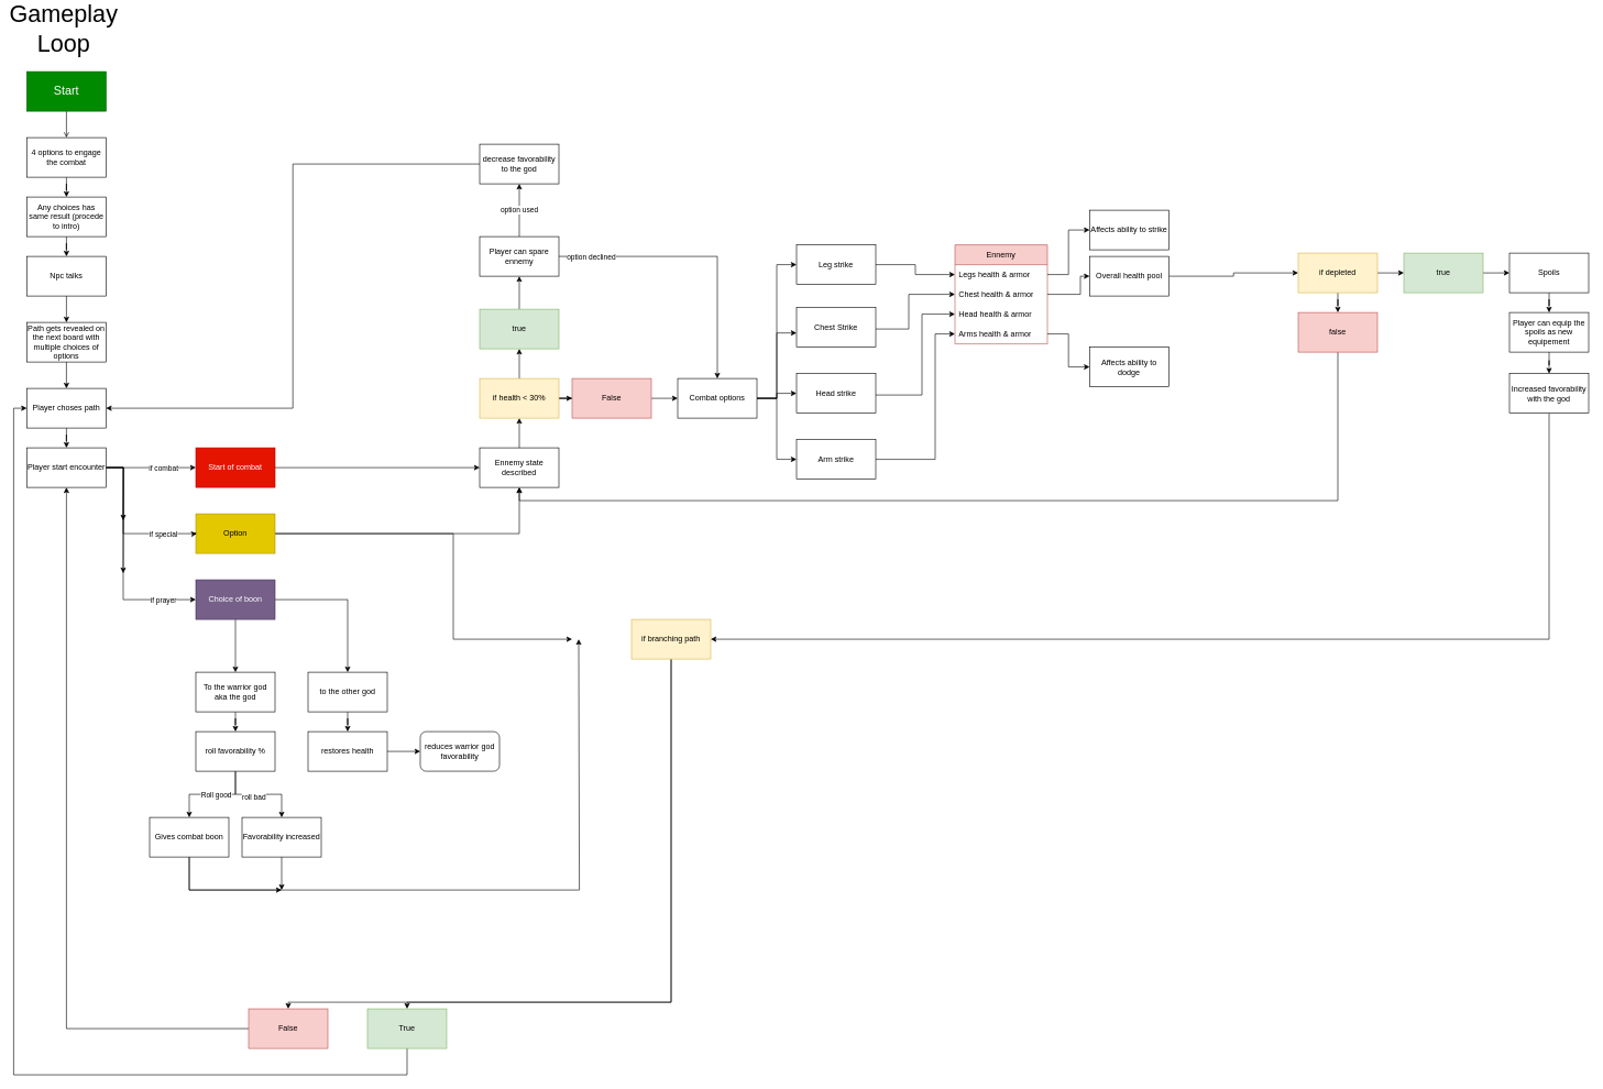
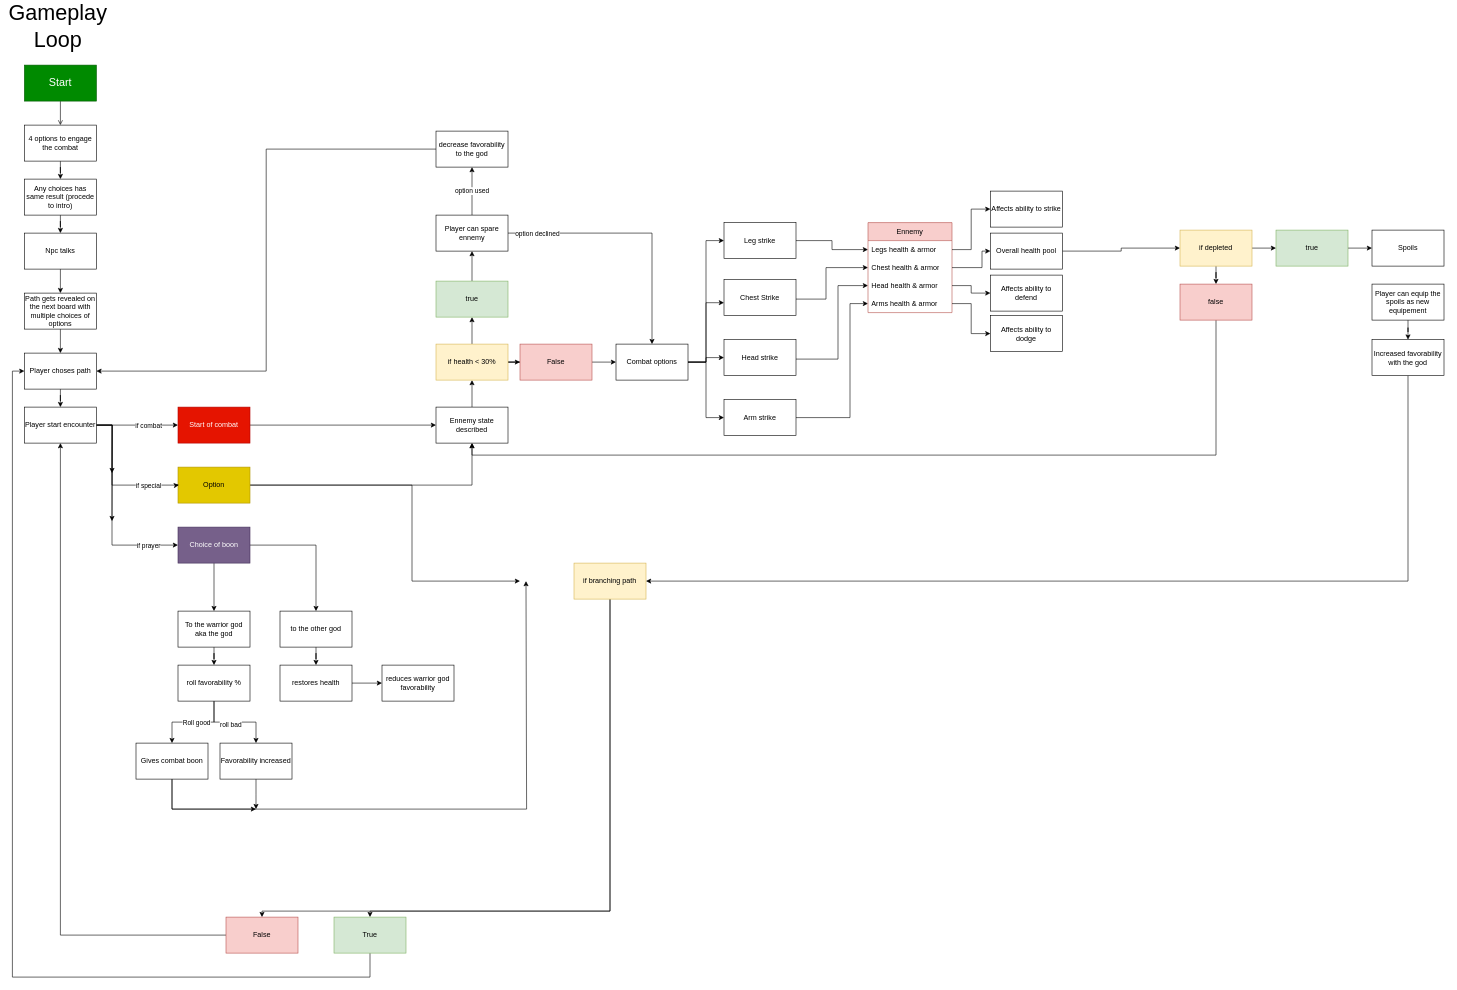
- <mxCell id="75" style="edgeStyle=orthogonalEdgeStyle;rounded=0;orthogonalLoop=1;jettySize=auto;html=1;" parent="1" source="76" target="78" edge="1"><mxGeometry relative="1" as="geometry" /></mxCell>
+ <mxCell id="66" style="edgeStyle=orthogonalEdgeStyle;rounded=0;orthogonalLoop=1;jettySize=auto;html=1;entryX=0;entryY=0.5;entryDx=0;entryDy=0;" parent="1" source="57" target="60" edge="1"><mxGeometry relative="1" as="geometry" /></mxCell>
+ <mxCell id="60" value="Affects ability to defend" style="rounded=0;whiteSpace=wrap;html=1;" parent="1" vertex="1"><mxGeometry x="1650" y="450" width="120" height="60" as="geometry" /></mxCell>
- <mxCell id="108" value="reduces warrior god favorability" style="whiteSpace=wrap;html=1;rounded=1;" vertex="1" parent="1"><mxGeometry x="636" y="1100" width="120" height="60" as="geometry" /></mxCell>
+ <mxCell id="108" value="reduces warrior god favorability" style="rounded=0;whiteSpace=wrap;html=1;" vertex="1" parent="1"><mxGeometry x="636" y="1100" width="120" height="60" as="geometry" /></mxCell>
